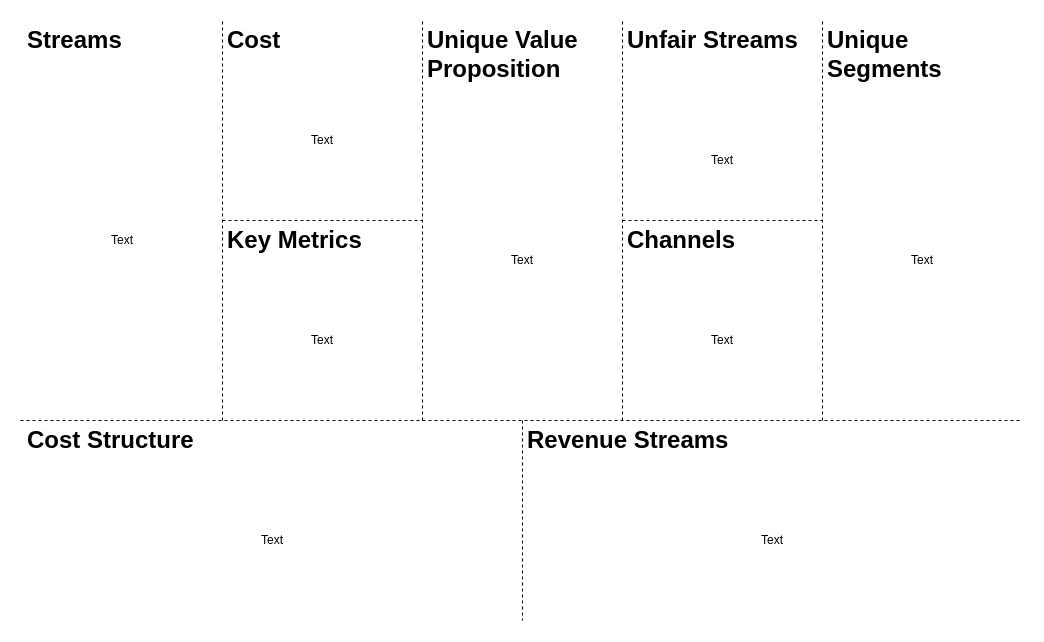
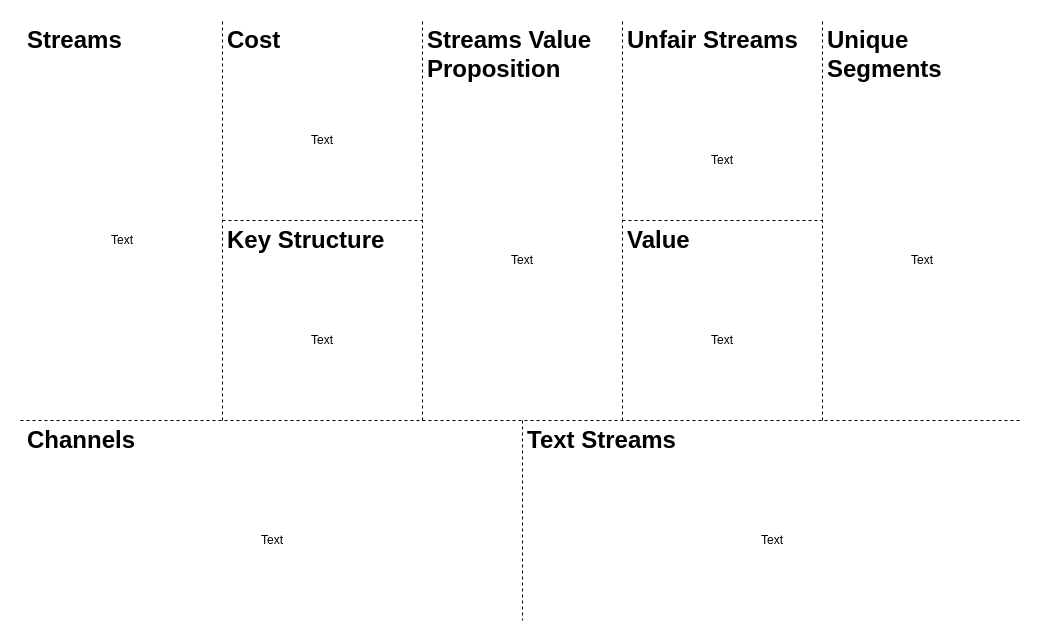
- <mxCell id="11" value="&lt;h1&gt;Unique Value Proposition&lt;br&gt;&lt;/h1&gt;" style="text;html=1;strokeColor=none;fillColor=none;spacing=5;spacingTop=-20;whiteSpace=wrap;overflow=hidden;rounded=0;" vertex="1" parent="1"><mxGeometry x="422" width="200" height="70" as="geometry" y="20" /></mxCell>
+ <mxCell id="11" value="&lt;h1&gt;Streams Value Proposition&lt;br&gt;&lt;/h1&gt;" style="text;html=1;strokeColor=none;fillColor=none;spacing=5;spacingTop=-20;whiteSpace=wrap;overflow=hidden;rounded=0;" vertex="1" parent="1"><mxGeometry x="422" width="200" height="70" as="geometry" y="20" /></mxCell>
- <mxCell id="13" value="&lt;h1&gt;Key Metrics&lt;br&gt;&lt;/h1&gt;" style="text;html=1;strokeColor=none;fillColor=none;spacing=5;spacingTop=-20;whiteSpace=wrap;overflow=hidden;rounded=0;" vertex="1" parent="1"><mxGeometry x="222" y="220" width="200" height="40" as="geometry" /></mxCell>
+ <mxCell id="13" value="&lt;h1&gt;Key Structure&lt;br&gt;&lt;/h1&gt;" style="text;html=1;strokeColor=none;fillColor=none;spacing=5;spacingTop=-20;whiteSpace=wrap;overflow=hidden;rounded=0;" vertex="1" parent="1"><mxGeometry x="222" y="220" width="200" height="40" as="geometry" /></mxCell>
- <mxCell id="14" value="&lt;h1&gt;Channels&lt;br&gt;&lt;/h1&gt;" style="text;html=1;strokeColor=none;fillColor=none;spacing=5;spacingTop=-20;whiteSpace=wrap;overflow=hidden;rounded=0;" vertex="1" parent="1"><mxGeometry x="622" y="220" width="200" height="40" as="geometry" /></mxCell>
+ <mxCell id="14" value="&lt;h1&gt;Value&lt;br&gt;&lt;/h1&gt;" style="text;html=1;strokeColor=none;fillColor=none;spacing=5;spacingTop=-20;whiteSpace=wrap;overflow=hidden;rounded=0;" vertex="1" parent="1"><mxGeometry x="622" y="220" width="200" height="40" as="geometry" /></mxCell>
- <mxCell id="17" value="&lt;h1&gt;Cost Structure&lt;br&gt;&lt;/h1&gt;" style="text;html=1;strokeColor=none;fillColor=none;spacing=5;spacingTop=-20;whiteSpace=wrap;overflow=hidden;rounded=0;" vertex="1" parent="1"><mxGeometry y="420" width="200" height="40" as="geometry" x="22" /></mxCell>
+ <mxCell id="17" value="&lt;h1&gt;Channels Structure&lt;br&gt;&lt;/h1&gt;" style="text;html=1;strokeColor=none;fillColor=none;spacing=5;spacingTop=-20;whiteSpace=wrap;overflow=hidden;rounded=0;" vertex="1" parent="1"><mxGeometry y="420" width="200" height="40" as="geometry" x="22" /></mxCell>
- <mxCell id="18" value="&lt;h1&gt;Revenue Streams&lt;br&gt;&lt;/h1&gt;" style="text;html=1;strokeColor=none;fillColor=none;spacing=5;spacingTop=-20;whiteSpace=wrap;overflow=hidden;rounded=0;" vertex="1" parent="1"><mxGeometry x="522" y="420" width="260" height="40" as="geometry" /></mxCell>
+ <mxCell id="18" value="&lt;h1&gt;Text Streams&lt;br&gt;&lt;/h1&gt;" style="text;html=1;strokeColor=none;fillColor=none;spacing=5;spacingTop=-20;whiteSpace=wrap;overflow=hidden;rounded=0;" vertex="1" parent="1"><mxGeometry x="522" y="420" width="260" height="40" as="geometry" /></mxCell>
